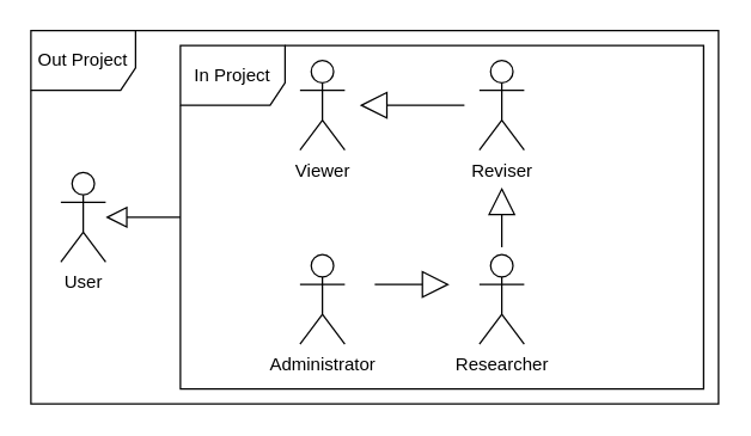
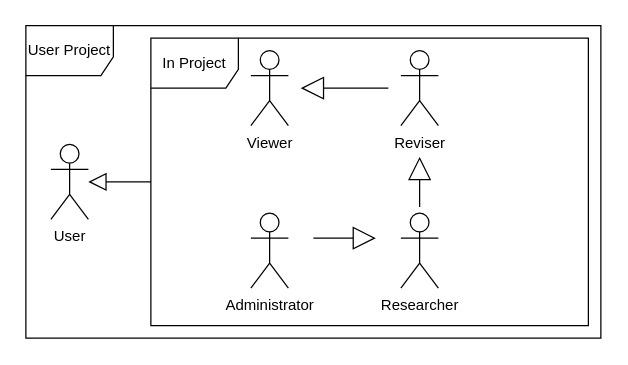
- <mxCell id="12" value="Out Project" style="shape=umlFrame;whiteSpace=wrap;html=1;width=70;height=40;" vertex="1" parent="1"><mxGeometry x="20" y="20" width="460" height="250" as="geometry" /></mxCell>
+ <mxCell id="12" value="User Project" style="shape=umlFrame;whiteSpace=wrap;html=1;width=70;height=40;" vertex="1" parent="1"><mxGeometry x="20" y="20" width="460" height="250" as="geometry" /></mxCell>
